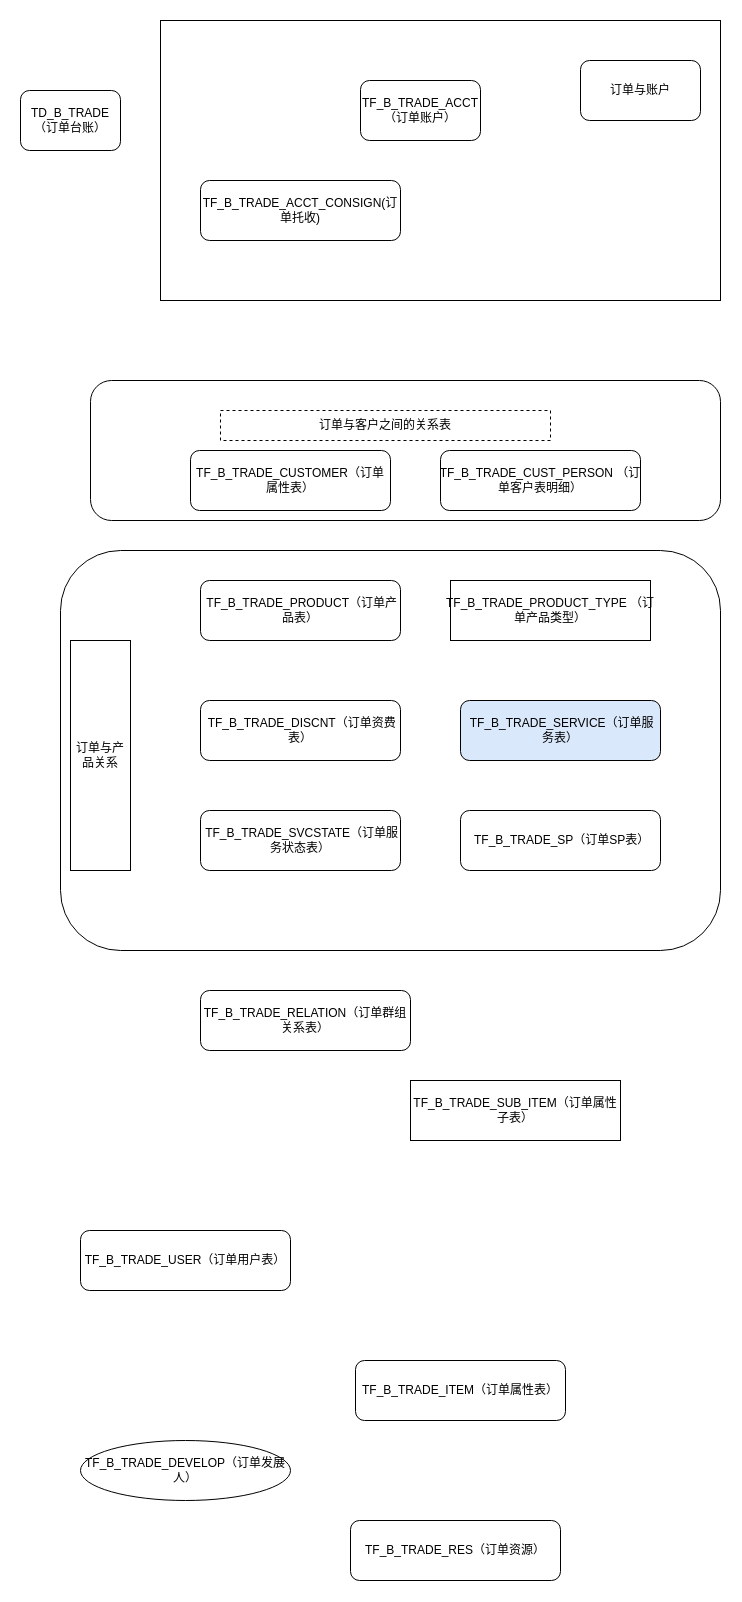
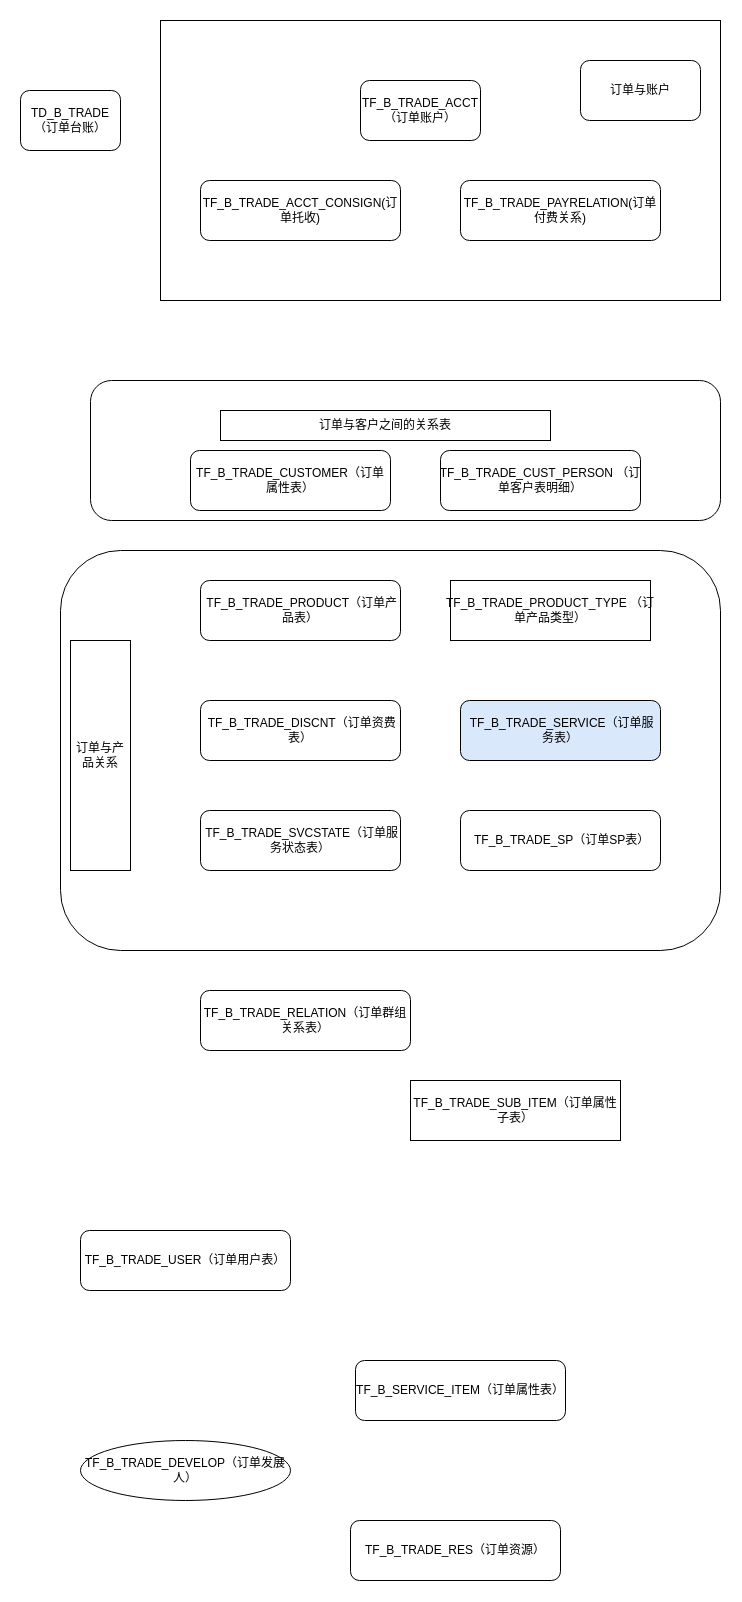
+ <mxCell id="8" value="TF_B_TRADE_PAYRELATION(订单付费关系)" style="rounded=1;whiteSpace=wrap;html=1;" vertex="1" parent="1"><mxGeometry x="460" y="180" width="200" height="60" as="geometry" /></mxCell>
- <mxCell id="17" value="订单与客户之间的关系表" style="rounded=0;whiteSpace=wrap;html=1;dashed=1;" vertex="1" parent="1"><mxGeometry x="220" y="410" width="330" height="30" as="geometry" /></mxCell>
+ <mxCell id="17" value="订单与客户之间的关系表" style="rounded=0;whiteSpace=wrap;html=1;" vertex="1" parent="1"><mxGeometry x="220" y="410" width="330" height="30" as="geometry" /></mxCell>
- <mxCell id="23" value="TF_B_TRADE_ITEM（订单属性表）" style="rounded=1;whiteSpace=wrap;html=1;" vertex="1" parent="1"><mxGeometry x="355" y="1360" width="210" height="60" as="geometry" /></mxCell>
+ <mxCell id="23" value="TF_B_SERVICE_ITEM（订单属性表）" style="rounded=1;whiteSpace=wrap;html=1;" vertex="1" parent="1"><mxGeometry x="355" y="1360" width="210" height="60" as="geometry" /></mxCell>
